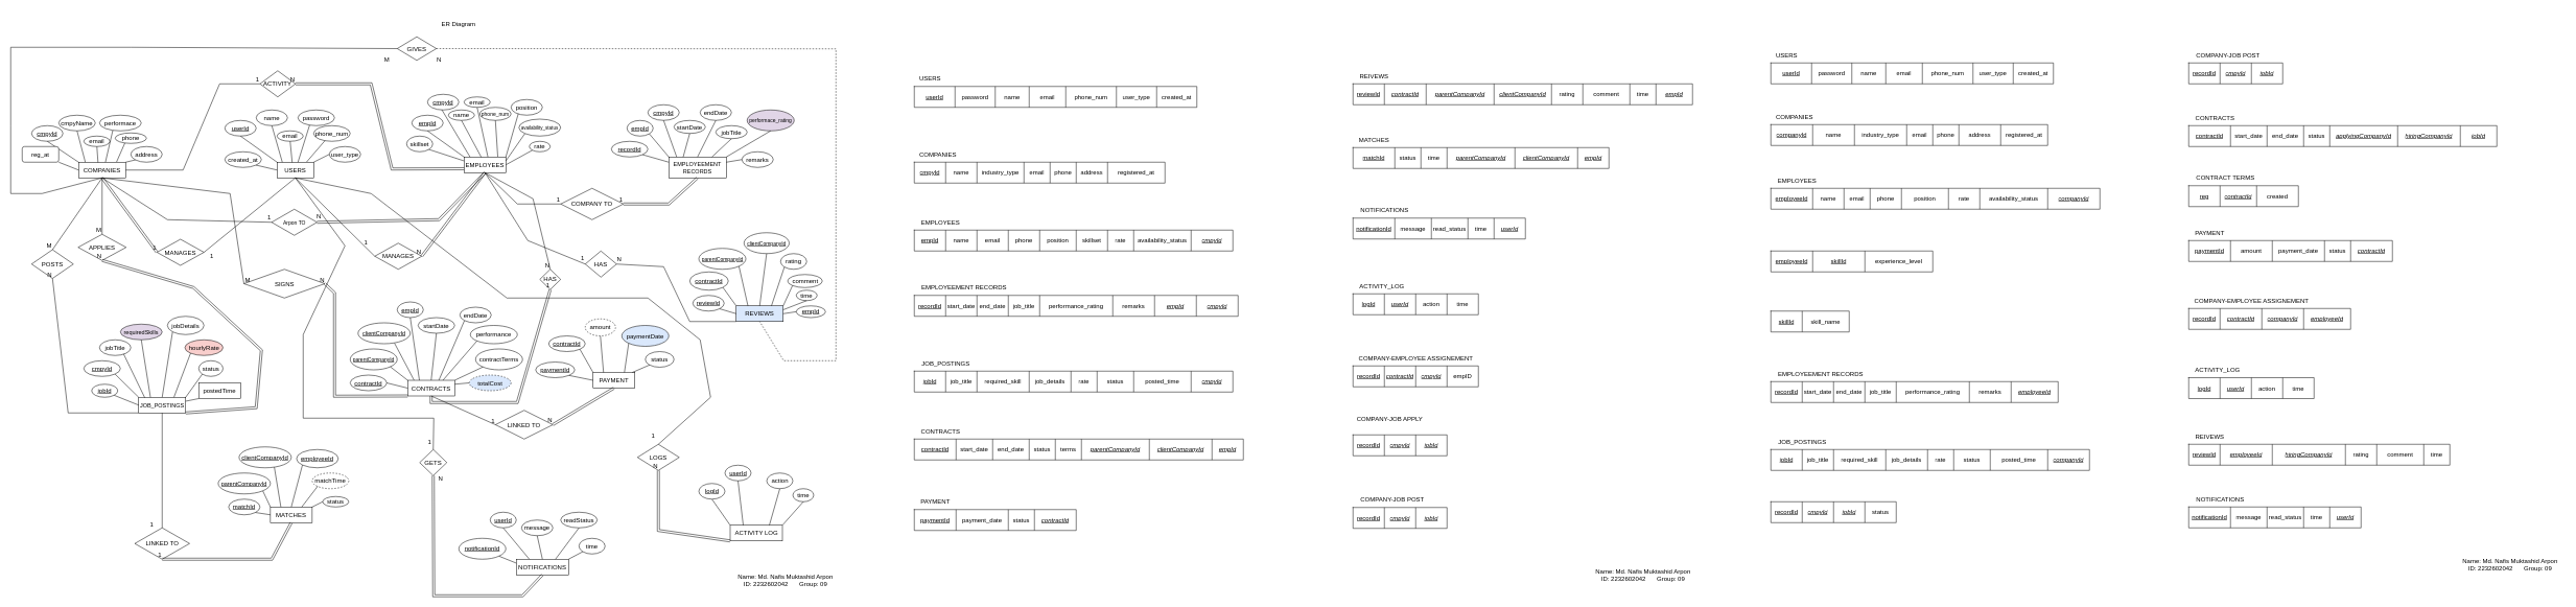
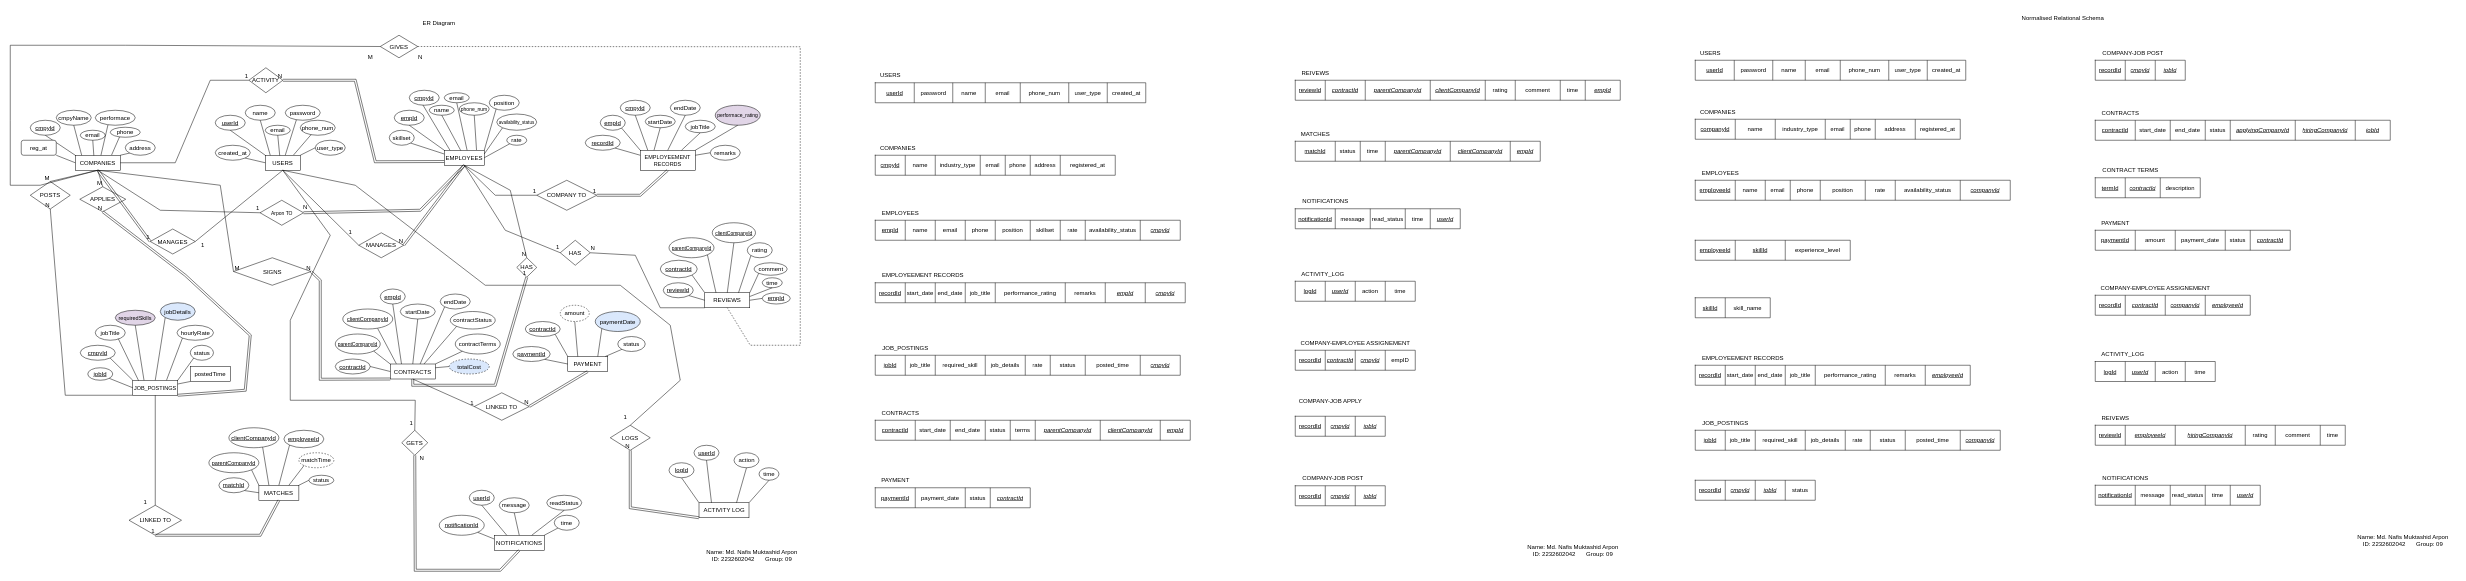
+ <mxCell id="502" value="Normalised Relational Schema" style="text;html=1;align=center;verticalAlign=middle;resizable=0;points=[];autosize=1;strokeColor=none;fillColor=none;" parent="1" vertex="1"><mxGeometry x="4030" y="20" width="190" height="30" as="geometry" /></mxCell>
- <mxCell id="474" value="&lt;u&gt;reg&lt;/u&gt;" style="shape=partialRectangle;html=1;whiteSpace=wrap;connectable=0;strokeColor=inherit;overflow=hidden;fillColor=none;top=0;left=0;bottom=0;right=0;pointerEvents=1;" parent="473" vertex="1"><mxGeometry width="60" height="40" as="geometry"><mxRectangle width="60" height="40" as="alternateBounds" /></mxGeometry></mxCell>
+ <mxCell id="474" value="&lt;u&gt;termId&lt;/u&gt;" style="shape=partialRectangle;html=1;whiteSpace=wrap;connectable=0;strokeColor=inherit;overflow=hidden;fillColor=none;top=0;left=0;bottom=0;right=0;pointerEvents=1;" parent="473" vertex="1"><mxGeometry width="60" height="40" as="geometry"><mxRectangle width="60" height="40" as="alternateBounds" /></mxGeometry></mxCell>
- <mxCell id="476" value="created" style="shape=partialRectangle;html=1;whiteSpace=wrap;connectable=0;strokeColor=inherit;overflow=hidden;fillColor=none;top=0;left=0;bottom=0;right=0;pointerEvents=1;" parent="473" vertex="1"><mxGeometry x="130" width="80" height="40" as="geometry"><mxRectangle width="80" height="40" as="alternateBounds" /></mxGeometry></mxCell>
+ <mxCell id="476" value="description" style="shape=partialRectangle;html=1;whiteSpace=wrap;connectable=0;strokeColor=inherit;overflow=hidden;fillColor=none;top=0;left=0;bottom=0;right=0;pointerEvents=1;" parent="473" vertex="1"><mxGeometry x="130" width="80" height="40" as="geometry"><mxRectangle width="80" height="40" as="alternateBounds" /></mxGeometry></mxCell>
- <mxCell id="169" value="APPLIES" style="shape=rhombus;perimeter=rhombusPerimeter;whiteSpace=wrap;html=1;align=center;" parent="1" vertex="1"><mxGeometry x="149" y="448" width="92" height="50" as="geometry" /></mxCell>
+ <mxCell id="169" value="APPLIES" style="shape=rhombus;perimeter=rhombusPerimeter;whiteSpace=wrap;html=1;align=center;" parent="1" vertex="1"><mxGeometry x="159" y="373" width="92" height="50" as="geometry" /></mxCell>
- <mxCell id="165" value="POSTS" style="shape=rhombus;perimeter=rhombusPerimeter;whiteSpace=wrap;html=1;align=center;" parent="1" vertex="1"><mxGeometry x="60" y="477.5" width="80" height="55" as="geometry" /></mxCell>
+ <mxCell id="165" value="POSTS" style="shape=rhombus;perimeter=rhombusPerimeter;whiteSpace=wrap;html=1;align=center;" parent="1" vertex="1"><mxGeometry x="60" y="362.5" width="80" height="55" as="geometry" /></mxCell>
- <mxCell id="124" value="REVIEWS" style="whiteSpace=wrap;html=1;align=center;fillColor=#dae8fc;" parent="1" vertex="1"><mxGeometry x="1409" y="585" width="90" height="30" as="geometry" /></mxCell>
+ <mxCell id="124" value="REVIEWS" style="whiteSpace=wrap;html=1;align=center;" parent="1" vertex="1"><mxGeometry x="1409" y="585" width="90" height="30" as="geometry" /></mxCell>
- <mxCell id="89" value="jobDetails" style="ellipse;whiteSpace=wrap;html=1;align=center;" parent="1" vertex="1"><mxGeometry x="320" y="605" width="70" height="35" as="geometry" /></mxCell>
+ <mxCell id="89" value="jobDetails" style="ellipse;whiteSpace=wrap;html=1;align=center;fillColor=#dae8fc;" parent="1" vertex="1"><mxGeometry x="320" y="605" width="70" height="35" as="geometry" /></mxCell>
- <mxCell id="73" value="performance" style="ellipse;whiteSpace=wrap;html=1;align=center;flipV=0;flipH=0;" parent="1" vertex="1"><mxGeometry x="900" y="622.5" width="90" height="35" as="geometry" /></mxCell>
+ <mxCell id="73" value="contractStatus" style="ellipse;whiteSpace=wrap;html=1;align=center;flipV=0;flipH=0;" parent="1" vertex="1"><mxGeometry x="900" y="622.5" width="90" height="35" as="geometry" /></mxCell>
- <mxCell id="90" value="hourlyRate" style="ellipse;whiteSpace=wrap;html=1;align=center;fillColor=#f8cecc;" parent="1" vertex="1"><mxGeometry x="353.5" y="650" width="73" height="30" as="geometry" /></mxCell>
+ <mxCell id="90" value="hourlyRate" style="ellipse;whiteSpace=wrap;html=1;align=center;" parent="1" vertex="1"><mxGeometry x="353.5" y="650" width="73" height="30" as="geometry" /></mxCell>
- <mxCell id="143" value="readStatus" style="ellipse;whiteSpace=wrap;html=1;align=center;" parent="1" vertex="1"><mxGeometry x="1073" y="980" width="70" height="30" as="geometry" /></mxCell>
+ <mxCell id="143" value="readStatus" style="ellipse;whiteSpace=wrap;html=1;align=center;" parent="1" vertex="1"><mxGeometry x="1093" y="990" width="70" height="30" as="geometry" /></mxCell>
